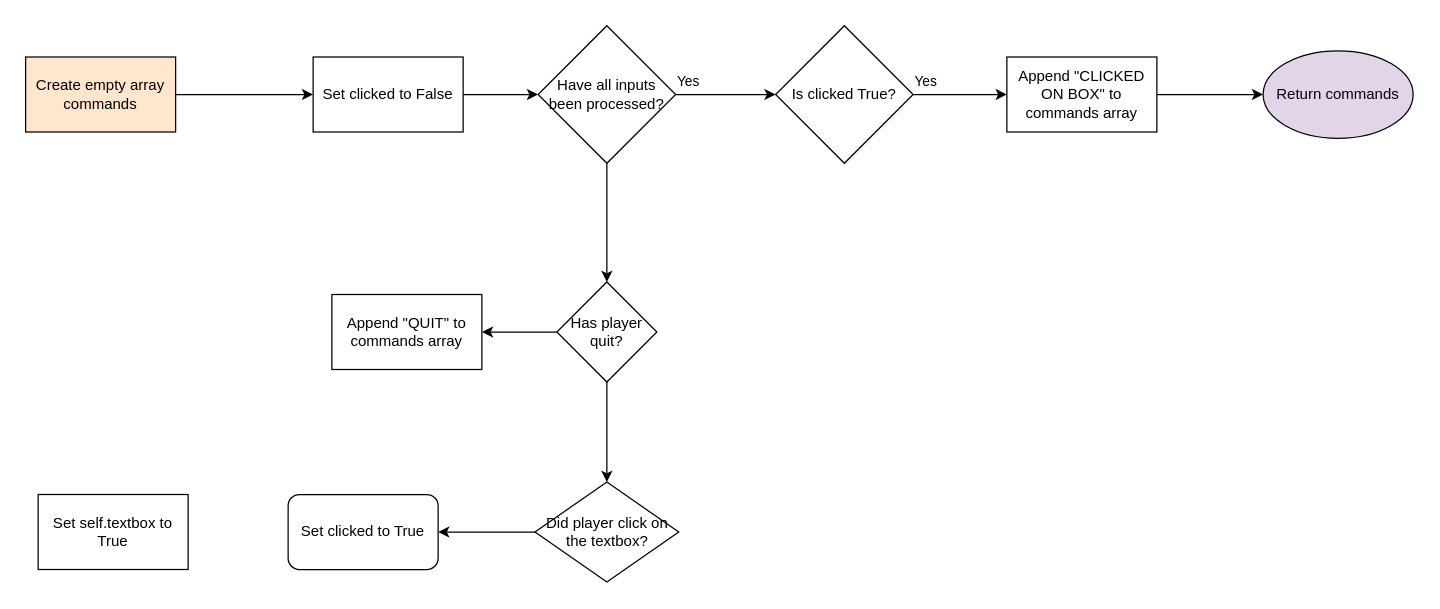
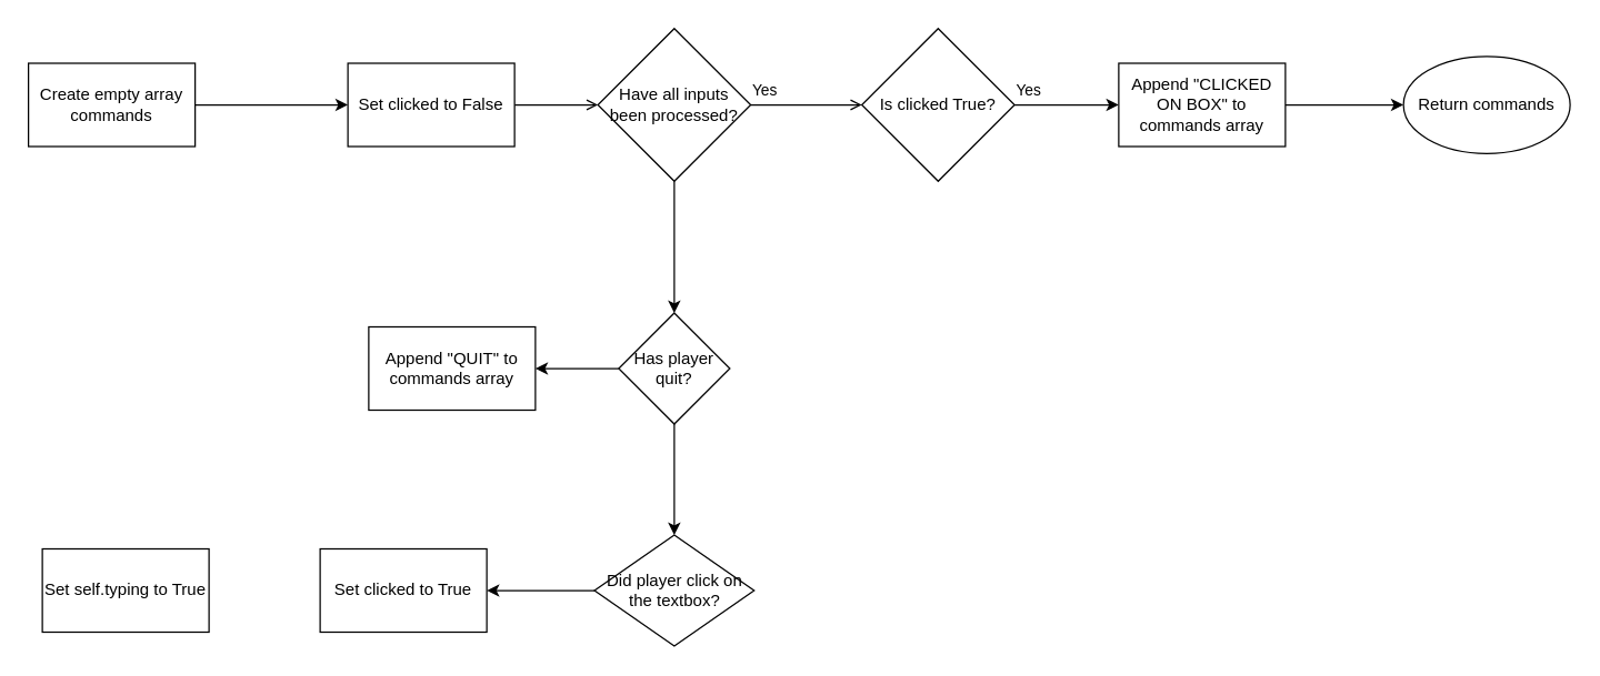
- <mxCell id="12" value="Create empty array commands" style="whiteSpace=wrap;html=1;fillColor=#ffe6cc;" vertex="1" parent="1"><mxGeometry x="20" y="45" width="120" height="60" as="geometry" /></mxCell>
+ <mxCell id="12" value="Create empty array commands" style="whiteSpace=wrap;html=1;" vertex="1" parent="1"><mxGeometry x="20" y="45" width="120" height="60" as="geometry" /></mxCell>
- <mxCell id="2" value="" style="edgeStyle=orthogonalEdgeStyle;rounded=0;orthogonalLoop=1;jettySize=auto;html=1;" edge="1" parent="1" source="3" target="6"><mxGeometry relative="1" as="geometry" /></mxCell>
+ <mxCell id="2" value="" style="edgeStyle=orthogonalEdgeStyle;rounded=0;orthogonalLoop=1;jettySize=auto;html=1;endArrow=open;" edge="1" parent="1" source="3" target="6"><mxGeometry relative="1" as="geometry" /></mxCell>
- <mxCell id="4" value="Yes" style="edgeStyle=orthogonalEdgeStyle;rounded=0;orthogonalLoop=1;jettySize=auto;html=1;" edge="1" parent="1" source="6" target="8"><mxGeometry x="-0.75" y="10" relative="1" as="geometry"><mxPoint as="offset" /></mxGeometry></mxCell>
+ <mxCell id="4" value="Yes" style="edgeStyle=orthogonalEdgeStyle;rounded=0;orthogonalLoop=1;jettySize=auto;html=1;endArrow=open;" edge="1" parent="1" source="6" target="8"><mxGeometry x="-0.75" y="10" relative="1" as="geometry"><mxPoint as="offset" /></mxGeometry></mxCell>
- <mxCell id="13" value="Return commands" style="ellipse;whiteSpace=wrap;html=1;fillColor=#e1d5e7;" vertex="1" parent="1"><mxGeometry x="1010" y="40" width="120" height="70" as="geometry" /></mxCell>
+ <mxCell id="13" value="Return commands" style="ellipse;whiteSpace=wrap;html=1;" vertex="1" parent="1"><mxGeometry x="1010" y="40" width="120" height="70" as="geometry" /></mxCell>
- <mxCell id="21" value="Set self.textbox to True" style="whiteSpace=wrap;html=1;" vertex="1" parent="1"><mxGeometry x="30" y="395" width="120" height="60" as="geometry" /></mxCell>
+ <mxCell id="21" value="Set self.typing to True" style="whiteSpace=wrap;html=1;" vertex="1" parent="1"><mxGeometry x="30" y="395" width="120" height="60" as="geometry" /></mxCell>
- <mxCell id="20" value="Set clicked to True" style="whiteSpace=wrap;html=1;rounded=1;" vertex="1" parent="1"><mxGeometry x="230" y="395" width="120" height="60" as="geometry" /></mxCell>
+ <mxCell id="20" value="Set clicked to True" style="whiteSpace=wrap;html=1;" vertex="1" parent="1"><mxGeometry x="230" y="395" width="120" height="60" as="geometry" /></mxCell>
